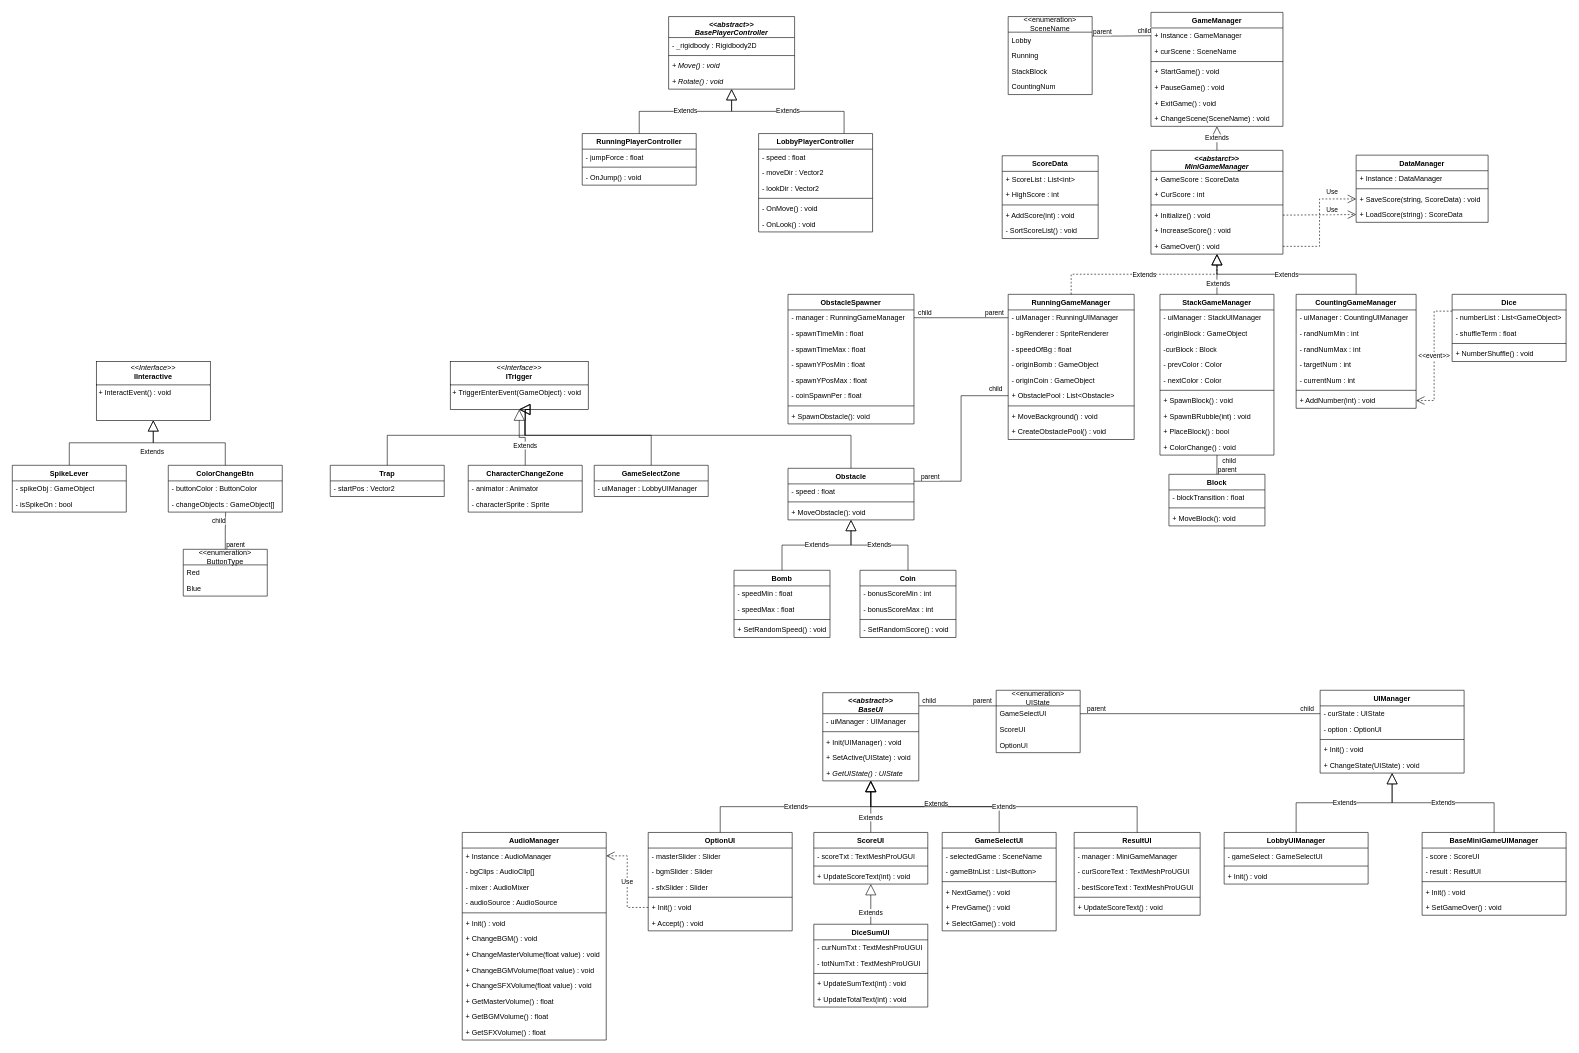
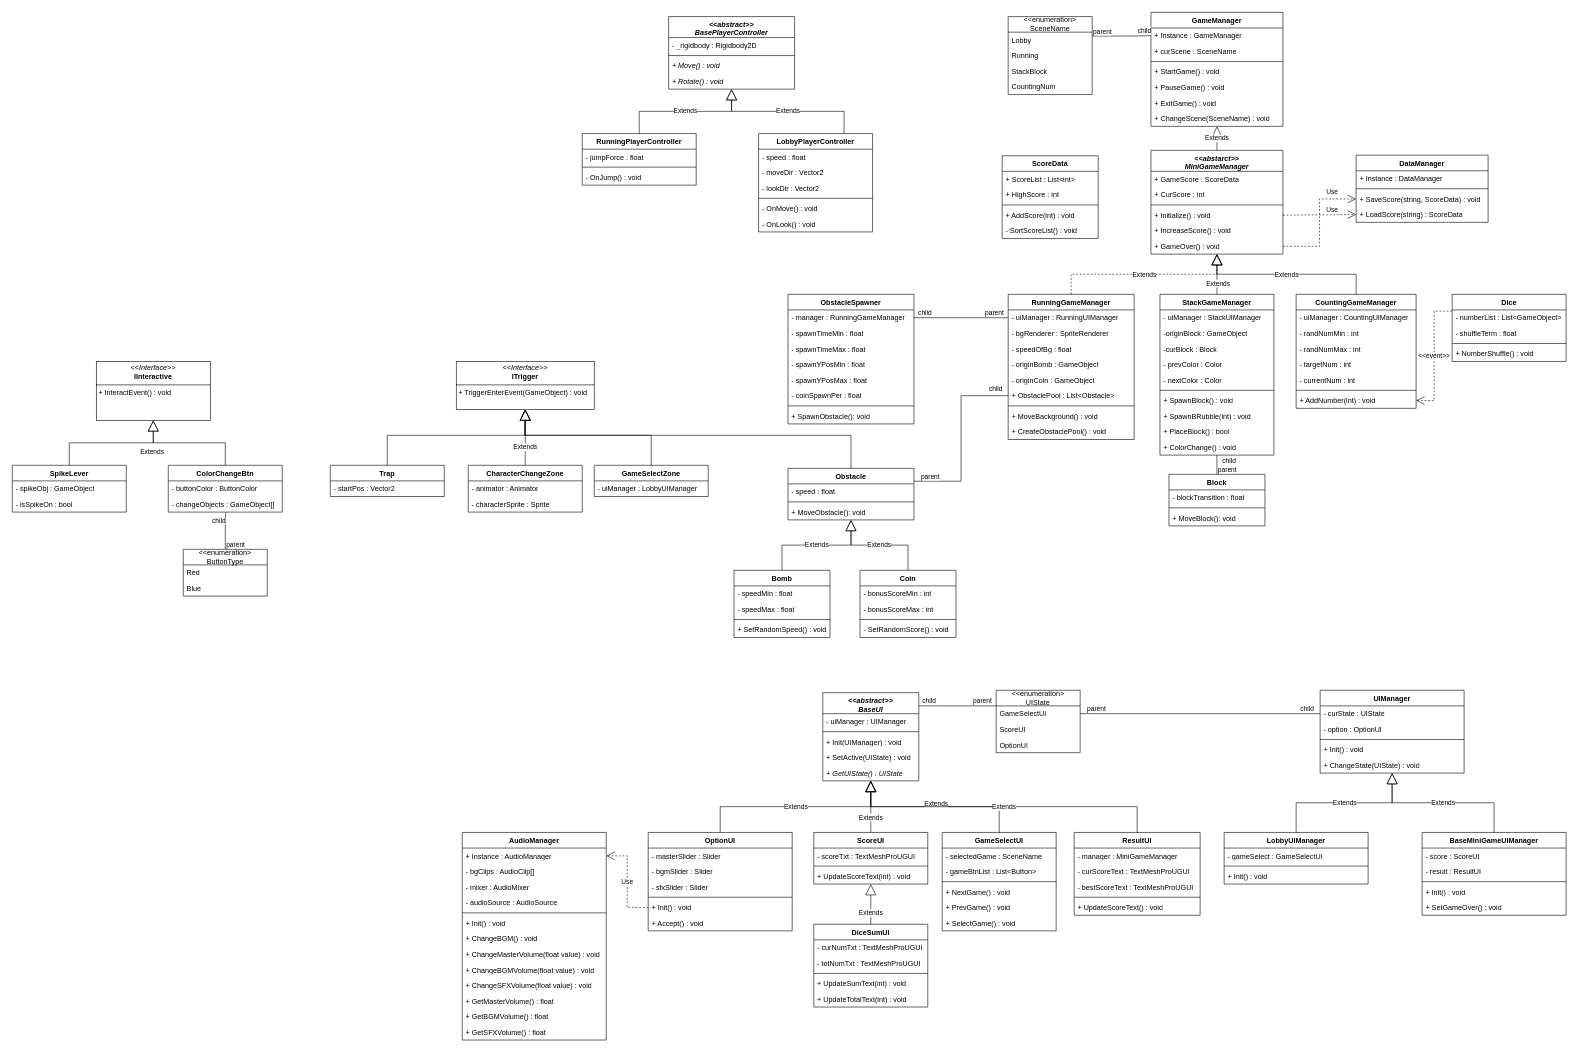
- <mxCell id="97" value="&lt;p style=&quot;margin:0px;margin-top:4px;text-align:center;&quot;&gt;&lt;i&gt;&amp;lt;&amp;lt;Interface&amp;gt;&amp;gt;&lt;/i&gt;&lt;br&gt;&lt;b&gt;ITrigger&lt;/b&gt;&lt;/p&gt;&lt;hr size=&quot;1&quot; style=&quot;border-style:solid;&quot;&gt;&lt;p style=&quot;margin:0px;margin-left:4px;&quot;&gt;&lt;span style=&quot;background-color: transparent; color: light-dark(rgb(0, 0, 0), rgb(255, 255, 255));&quot;&gt;+ TriggerEnterEvent(GameObject) : void&lt;/span&gt;&lt;/p&gt;" style="verticalAlign=top;align=left;overflow=fill;html=1;whiteSpace=wrap;" parent="1" vertex="1"><mxGeometry x="750" y="602" width="230" height="80" as="geometry" /></mxCell>
+ <mxCell id="97" value="&lt;p style=&quot;margin:0px;margin-top:4px;text-align:center;&quot;&gt;&lt;i&gt;&amp;lt;&amp;lt;Interface&amp;gt;&amp;gt;&lt;/i&gt;&lt;br&gt;&lt;b&gt;ITrigger&lt;/b&gt;&lt;/p&gt;&lt;hr size=&quot;1&quot; style=&quot;border-style:solid;&quot;&gt;&lt;p style=&quot;margin:0px;margin-left:4px;&quot;&gt;&lt;span style=&quot;background-color: transparent; color: light-dark(rgb(0, 0, 0), rgb(255, 255, 255));&quot;&gt;+ TriggerEnterEvent(GameObject) : void&lt;/span&gt;&lt;/p&gt;" style="verticalAlign=top;align=left;overflow=fill;html=1;whiteSpace=wrap;" parent="1" vertex="1"><mxGeometry x="760" y="602" width="230" height="80" as="geometry" /></mxCell>
